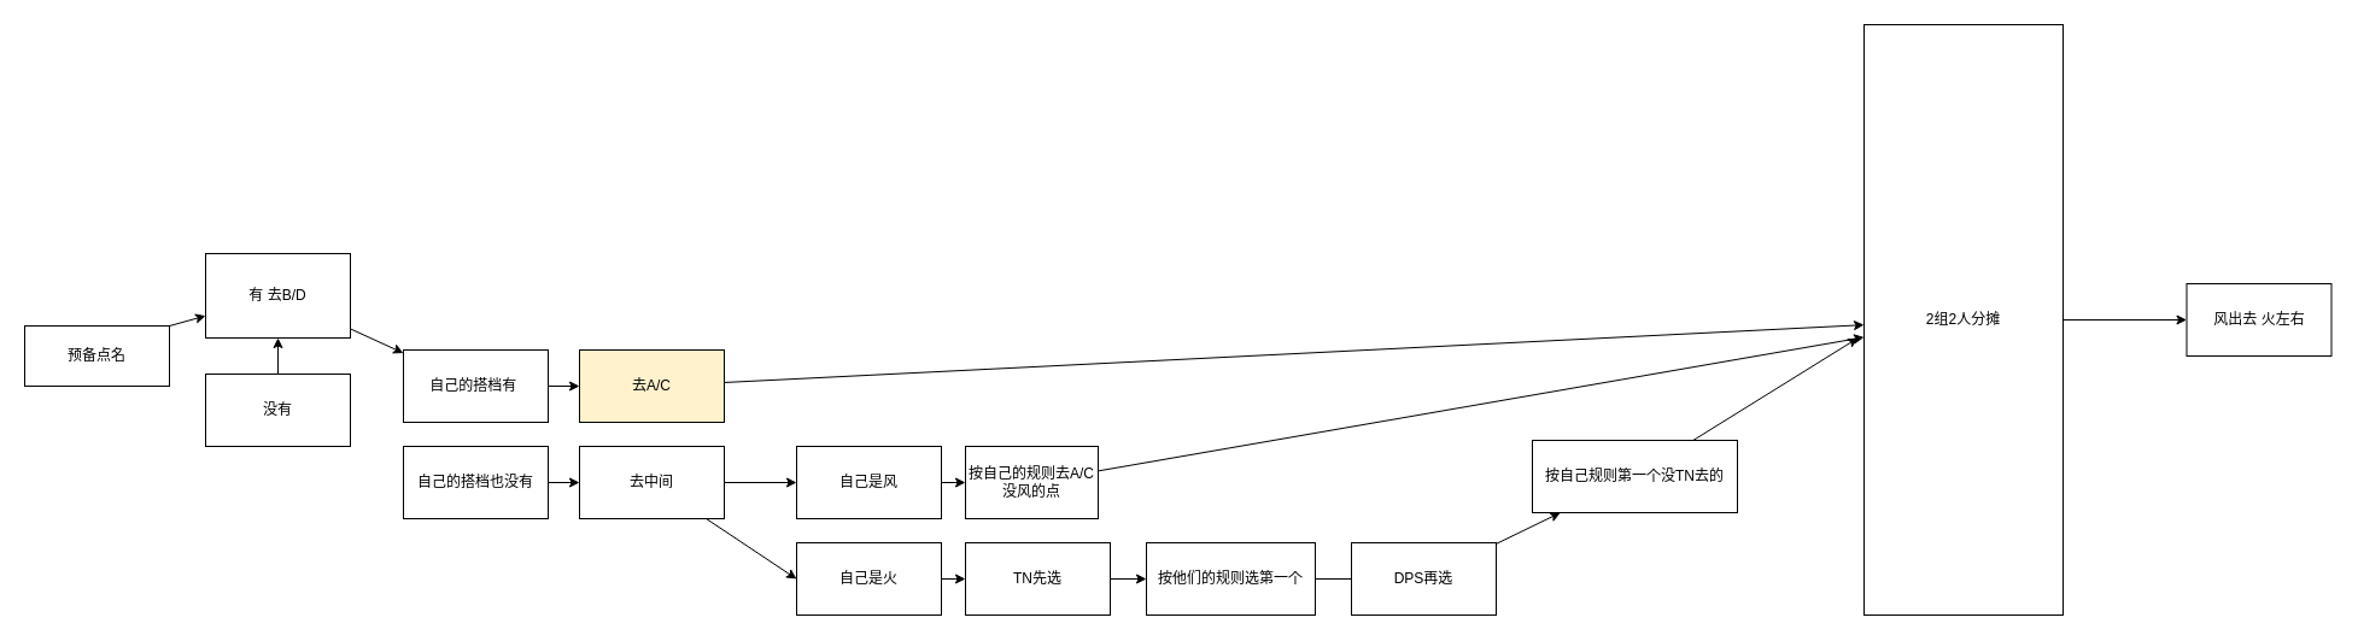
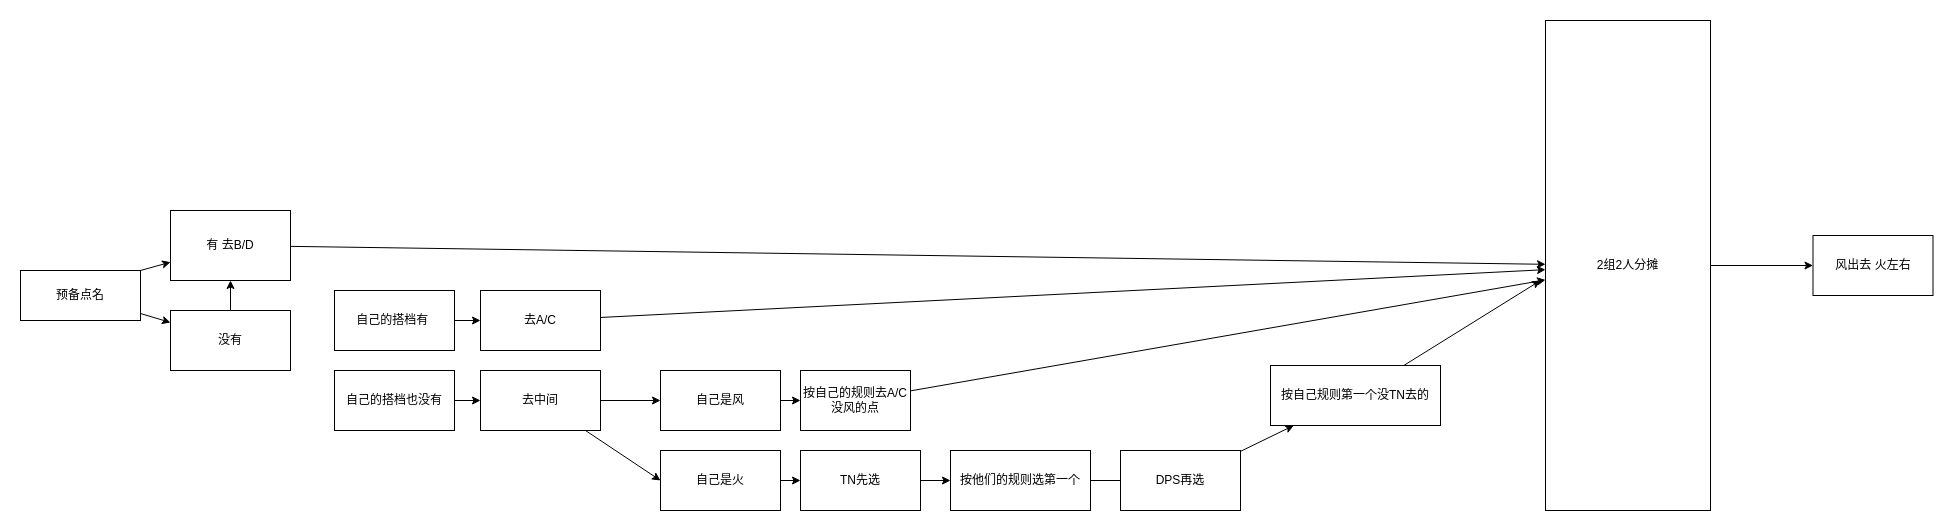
- <mxCell id="5" style="edgeStyle=none;html=1;" edge="1" parent="1" source="6" target="10"><mxGeometry relative="1" as="geometry" /></mxCell>
+ <mxCell id="5" style="edgeStyle=none;html=1;" edge="1" parent="1" source="6" target="33"><mxGeometry relative="1" as="geometry" /></mxCell>
+ <mxCell id="3" style="edgeStyle=none;html=1;" edge="1" parent="1" source="4" target="8"><mxGeometry relative="1" as="geometry" /></mxCell>
- <mxCell id="12" value="去A/C" style="rounded=0;whiteSpace=wrap;html=1;fillColor=#fff2cc;" vertex="1" parent="1"><mxGeometry x="480" y="290" width="120" height="60" as="geometry" /></mxCell>
+ <mxCell id="12" value="去A/C" style="rounded=0;whiteSpace=wrap;html=1;" vertex="1" parent="1"><mxGeometry x="480" y="290" width="120" height="60" as="geometry" /></mxCell>
